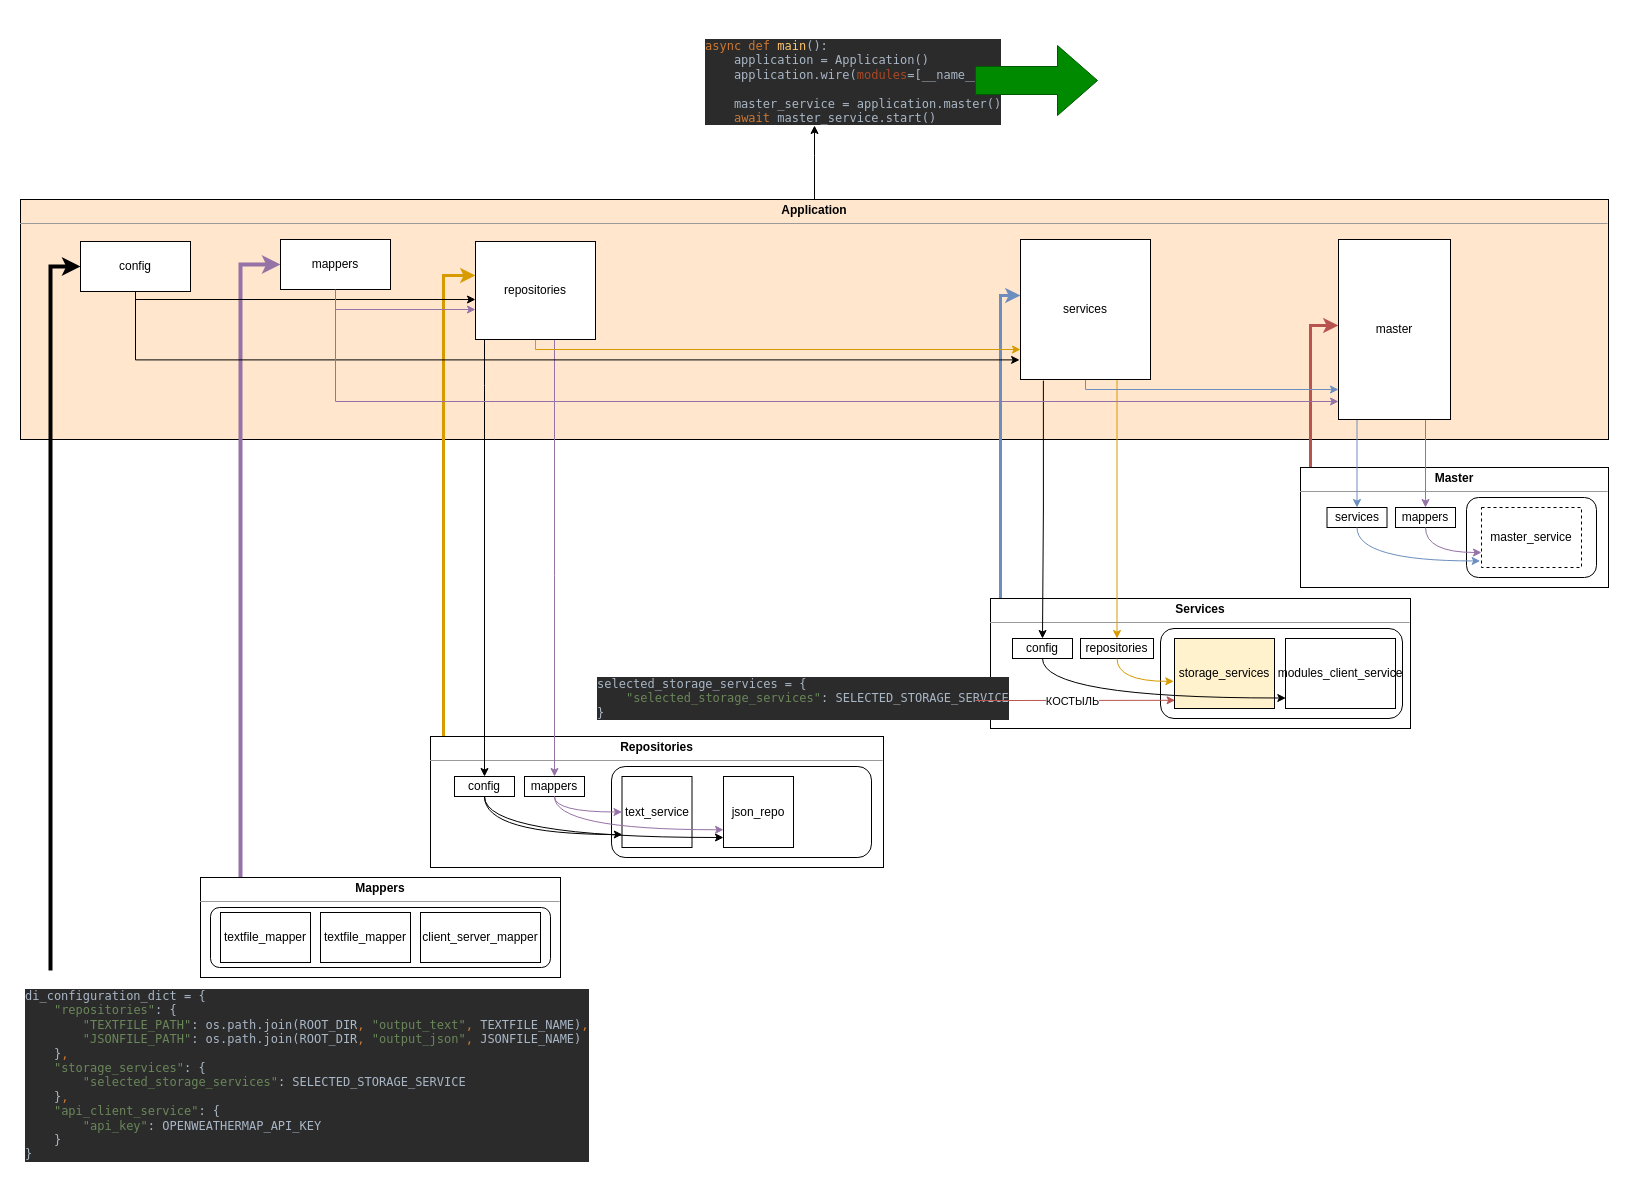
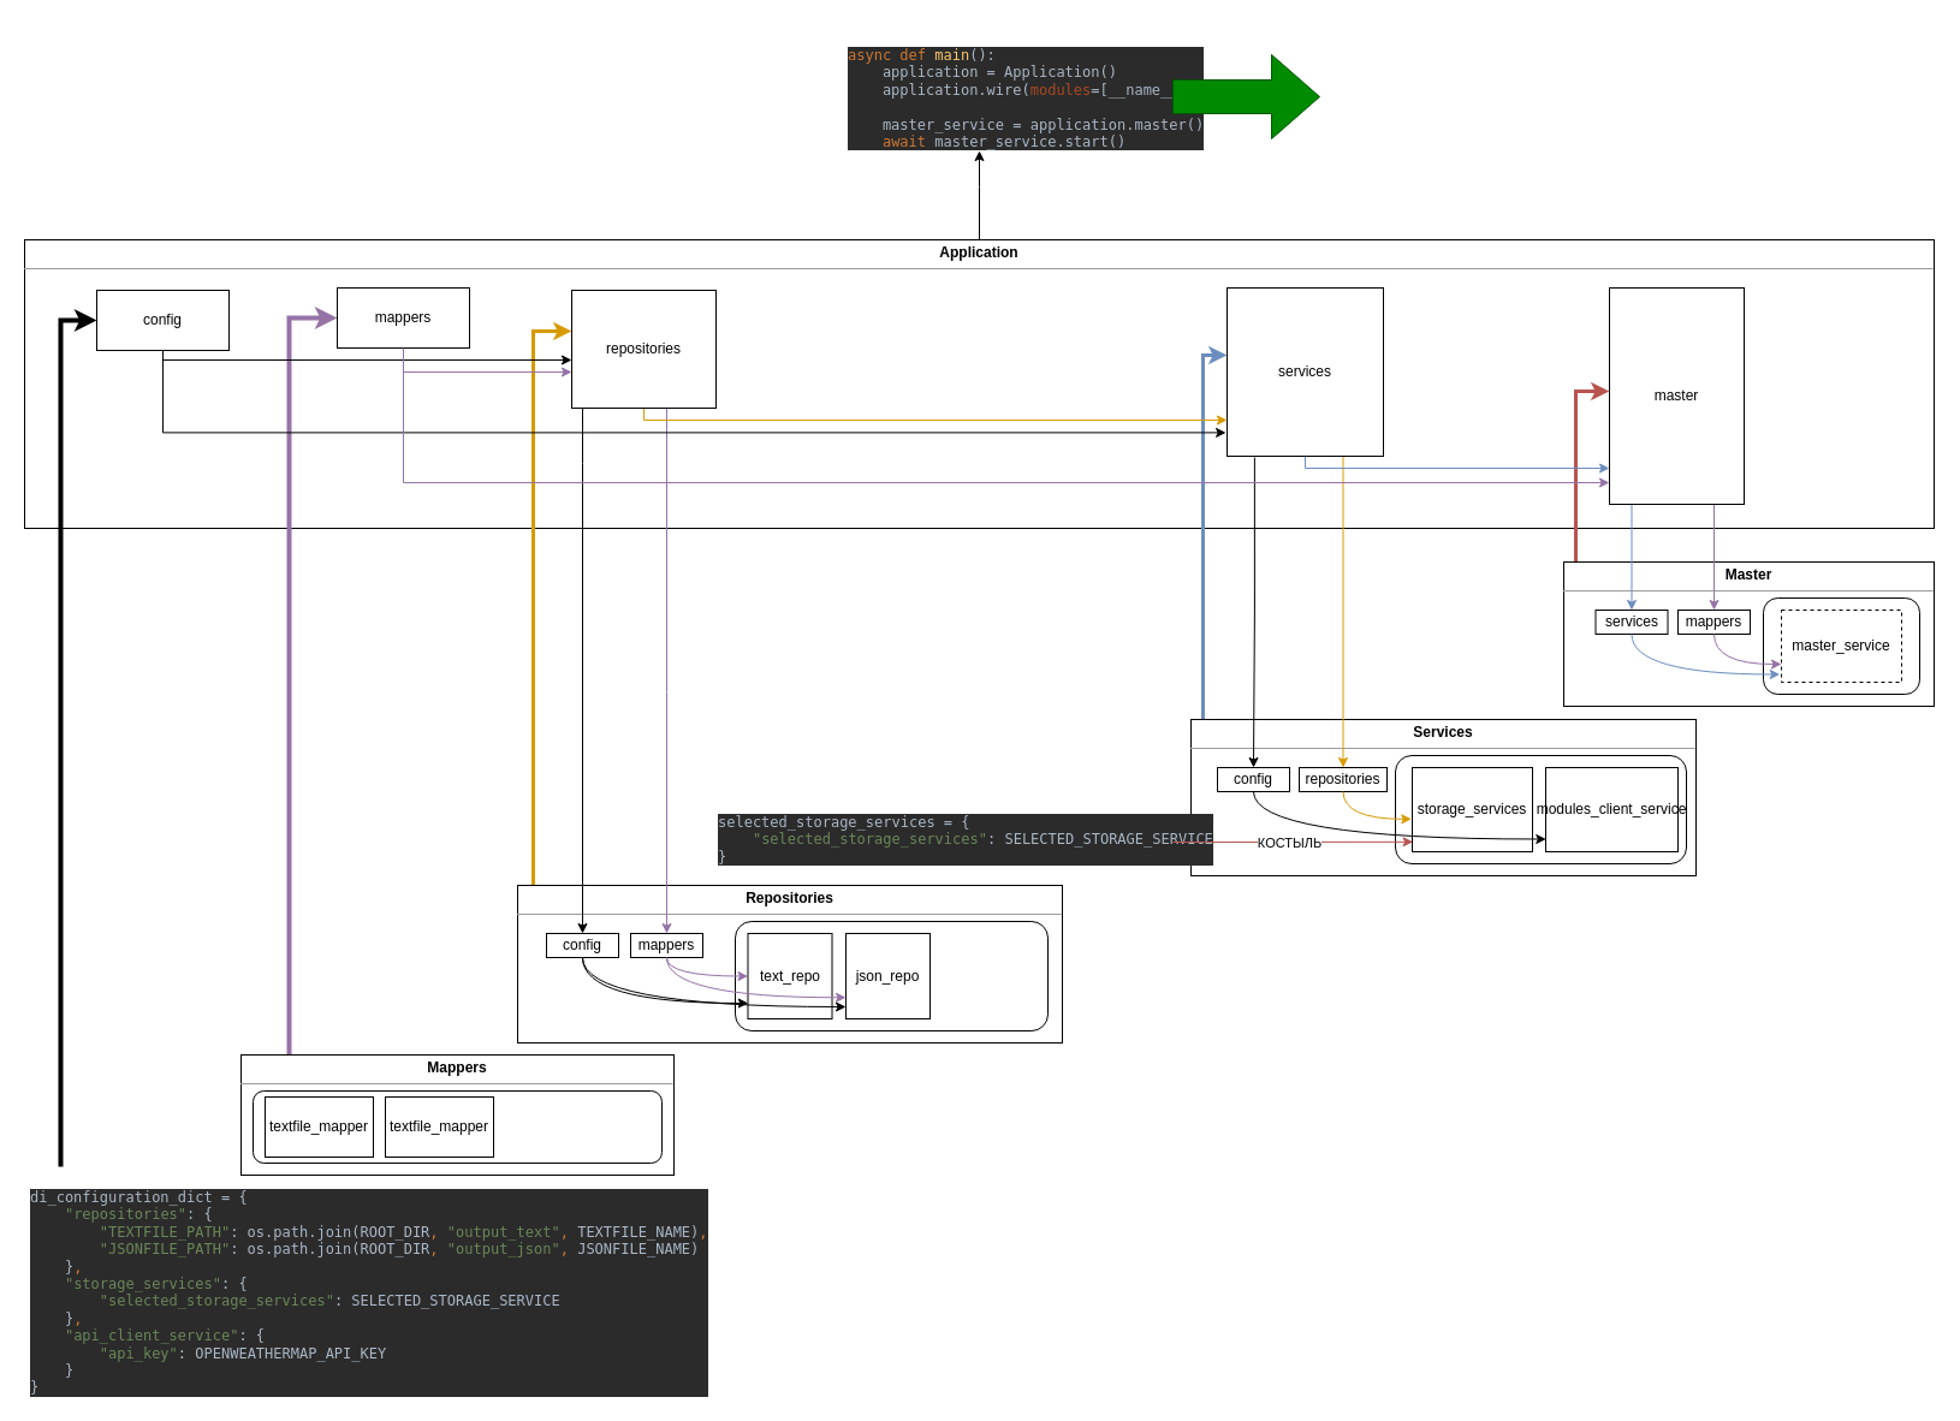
- <mxCell id="3" value="&lt;p style=&quot;margin:0px;margin-top:4px;text-align:center;&quot;&gt;&lt;b&gt;Application&lt;/b&gt;&lt;/p&gt;&lt;hr size=&quot;1&quot;&gt;&lt;div style=&quot;height:2px;&quot;&gt;&lt;br&gt;&lt;/div&gt;" style="verticalAlign=top;align=left;overflow=fill;fontSize=12;fontFamily=Helvetica;html=1;whiteSpace=wrap;fillColor=#ffe6cc;" vertex="1" parent="1"><mxGeometry x="20" y="199" width="1588" height="240" as="geometry" /></mxCell>
+ <mxCell id="3" value="&lt;p style=&quot;margin:0px;margin-top:4px;text-align:center;&quot;&gt;&lt;b&gt;Application&lt;/b&gt;&lt;/p&gt;&lt;hr size=&quot;1&quot;&gt;&lt;div style=&quot;height:2px;&quot;&gt;&lt;br&gt;&lt;/div&gt;" style="verticalAlign=top;align=left;overflow=fill;fontSize=12;fontFamily=Helvetica;html=1;whiteSpace=wrap;" vertex="1" parent="1"><mxGeometry x="20" y="199" width="1588" height="240" as="geometry" /></mxCell>
- <mxCell id="23" value="storage_services" style="html=1;whiteSpace=wrap;fillColor=#fff2cc;" vertex="1" parent="1"><mxGeometry x="1174" y="638" width="100" height="70" as="geometry" /></mxCell>
+ <mxCell id="23" value="storage_services" style="html=1;whiteSpace=wrap;" vertex="1" parent="1"><mxGeometry x="1174" y="638" width="100" height="70" as="geometry" /></mxCell>
- <mxCell id="16" value="json_repo" style="html=1;whiteSpace=wrap;" vertex="1" parent="1"><mxGeometry x="723" y="776" width="70" height="71" as="geometry" /></mxCell>
+ <mxCell id="16" value="json_repo" style="html=1;whiteSpace=wrap;" vertex="1" parent="1"><mxGeometry x="703" y="776" width="70" height="71" as="geometry" /></mxCell>
- <mxCell id="15" value="text_service" style="html=1;whiteSpace=wrap;" vertex="1" parent="1"><mxGeometry x="621.5" y="776" width="70" height="71" as="geometry" /></mxCell>
+ <mxCell id="15" value="text_repo" style="html=1;whiteSpace=wrap;" vertex="1" parent="1"><mxGeometry x="621.5" y="776" width="70" height="71" as="geometry" /></mxCell>
- <mxCell id="8" value="client_server_mapper" style="html=1;whiteSpace=wrap;" vertex="1" parent="1"><mxGeometry x="420" y="912" width="120" height="50" as="geometry" /></mxCell>
